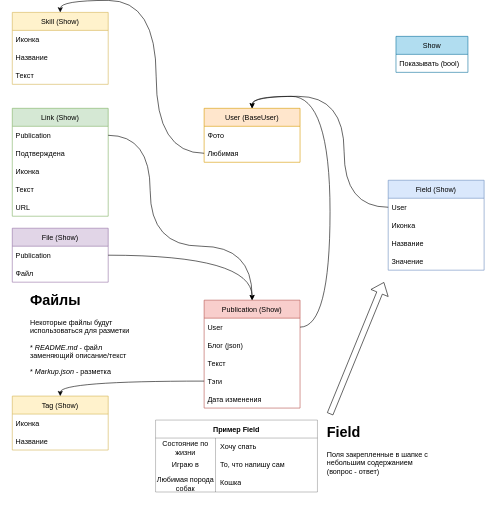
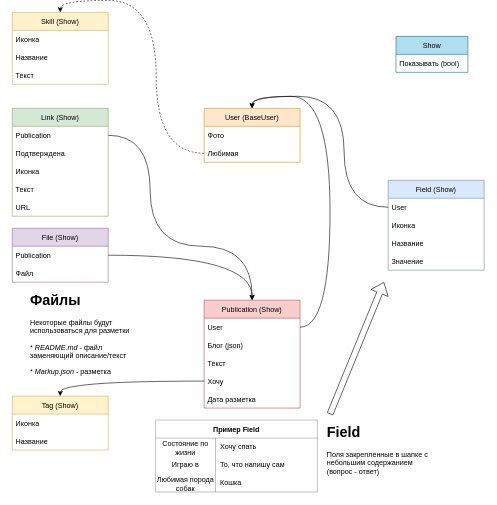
- <mxCell id="48" style="edgeStyle=orthogonalEdgeStyle;curved=1;rounded=0;orthogonalLoop=1;jettySize=auto;html=1;exitX=0;exitY=0.5;exitDx=0;exitDy=0;entryX=0.5;entryY=0;entryDx=0;entryDy=0;fontFamily=Helvetica;fontSize=24;" parent="1" source="4" target="44" edge="1"><mxGeometry relative="1" as="geometry" /></mxCell>
+ <mxCell id="48" style="edgeStyle=orthogonalEdgeStyle;curved=1;rounded=0;orthogonalLoop=1;jettySize=auto;html=1;exitX=0;exitY=0.5;exitDx=0;exitDy=0;entryX=0.5;entryY=0;entryDx=0;entryDy=0;fontFamily=Helvetica;fontSize=24;dashed=1;" parent="1" source="4" target="44" edge="1"><mxGeometry relative="1" as="geometry" /></mxCell>
- <mxCell id="12" value="Тэги" style="text;strokeColor=none;fillColor=none;align=left;verticalAlign=middle;spacingLeft=4;spacingRight=4;overflow=hidden;points=[[0,0.5],[1,0.5]];portConstraint=eastwest;rotatable=0;" parent="8" vertex="1"><mxGeometry y="120" width="160" height="30" as="geometry" /></mxCell>
+ <mxCell id="12" value="Хочу" style="text;strokeColor=none;fillColor=none;align=left;verticalAlign=middle;spacingLeft=4;spacingRight=4;overflow=hidden;points=[[0,0.5],[1,0.5]];portConstraint=eastwest;rotatable=0;" parent="8" vertex="1"><mxGeometry y="120" width="160" height="30" as="geometry" /></mxCell>
- <mxCell id="13" value="Дата изменения" style="text;strokeColor=none;fillColor=none;align=left;verticalAlign=middle;spacingLeft=4;spacingRight=4;overflow=hidden;points=[[0,0.5],[1,0.5]];portConstraint=eastwest;rotatable=0;" parent="8" vertex="1"><mxGeometry y="150" width="160" height="30" as="geometry" /></mxCell>
+ <mxCell id="13" value="Дата разметка" style="text;strokeColor=none;fillColor=none;align=left;verticalAlign=middle;spacingLeft=4;spacingRight=4;overflow=hidden;points=[[0,0.5],[1,0.5]];portConstraint=eastwest;rotatable=0;" parent="8" vertex="1"><mxGeometry y="150" width="160" height="30" as="geometry" /></mxCell>
